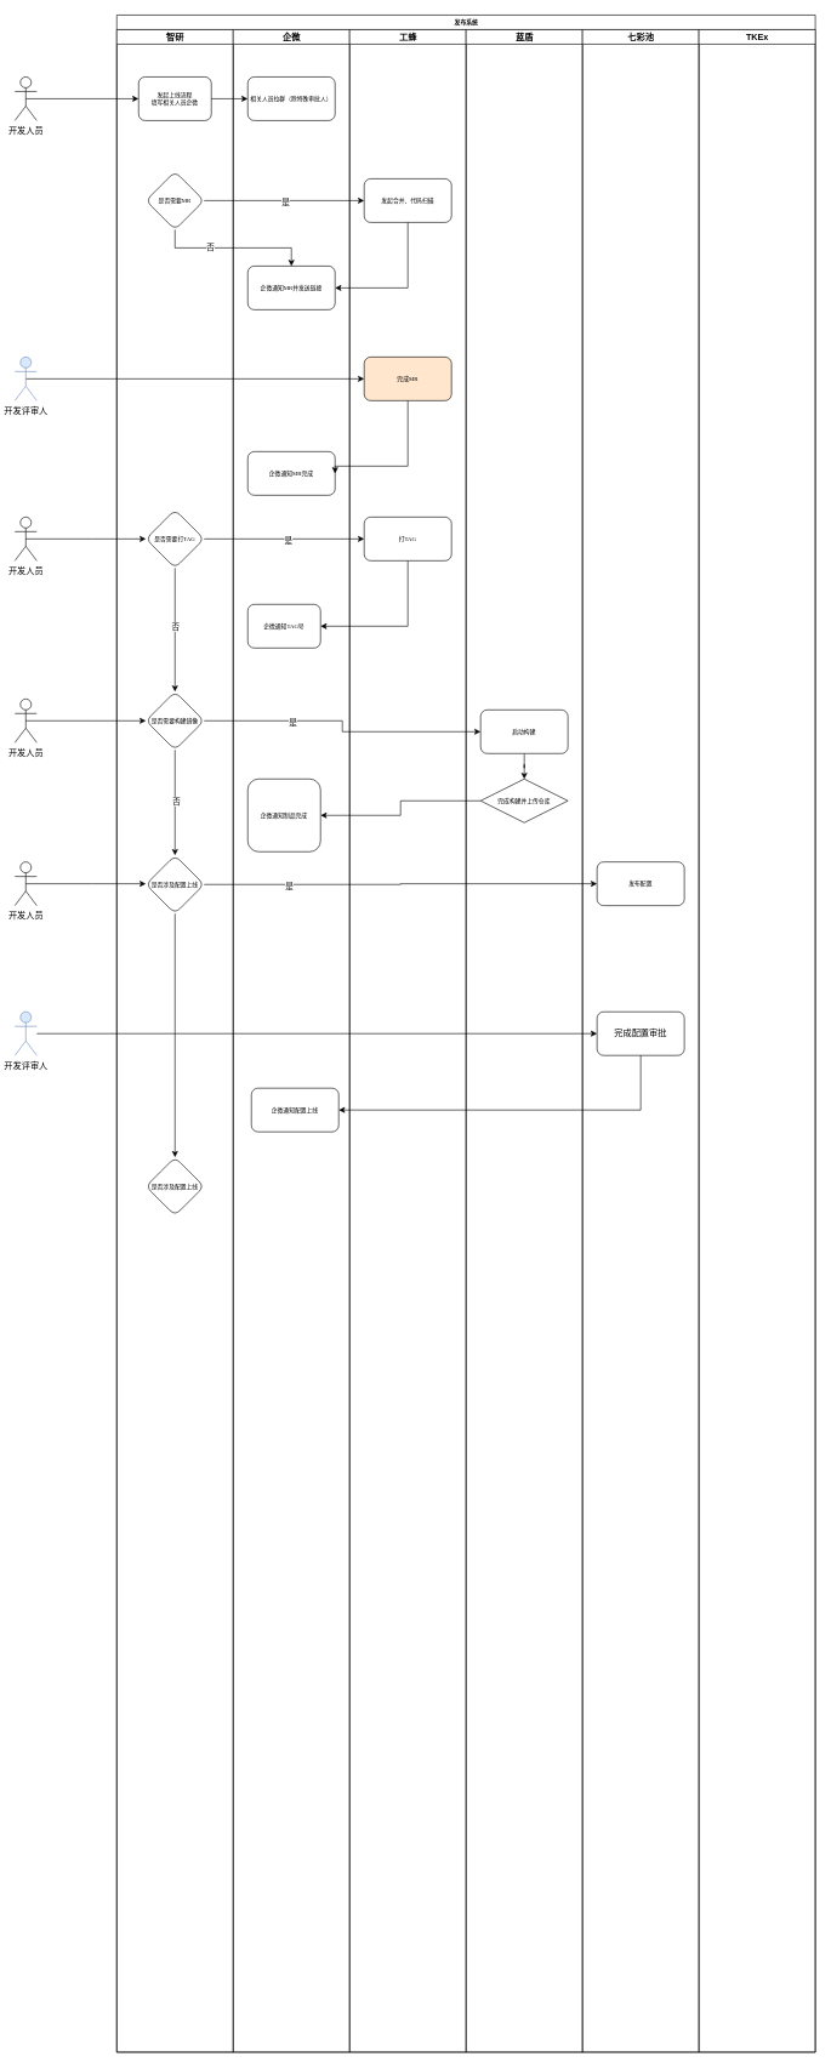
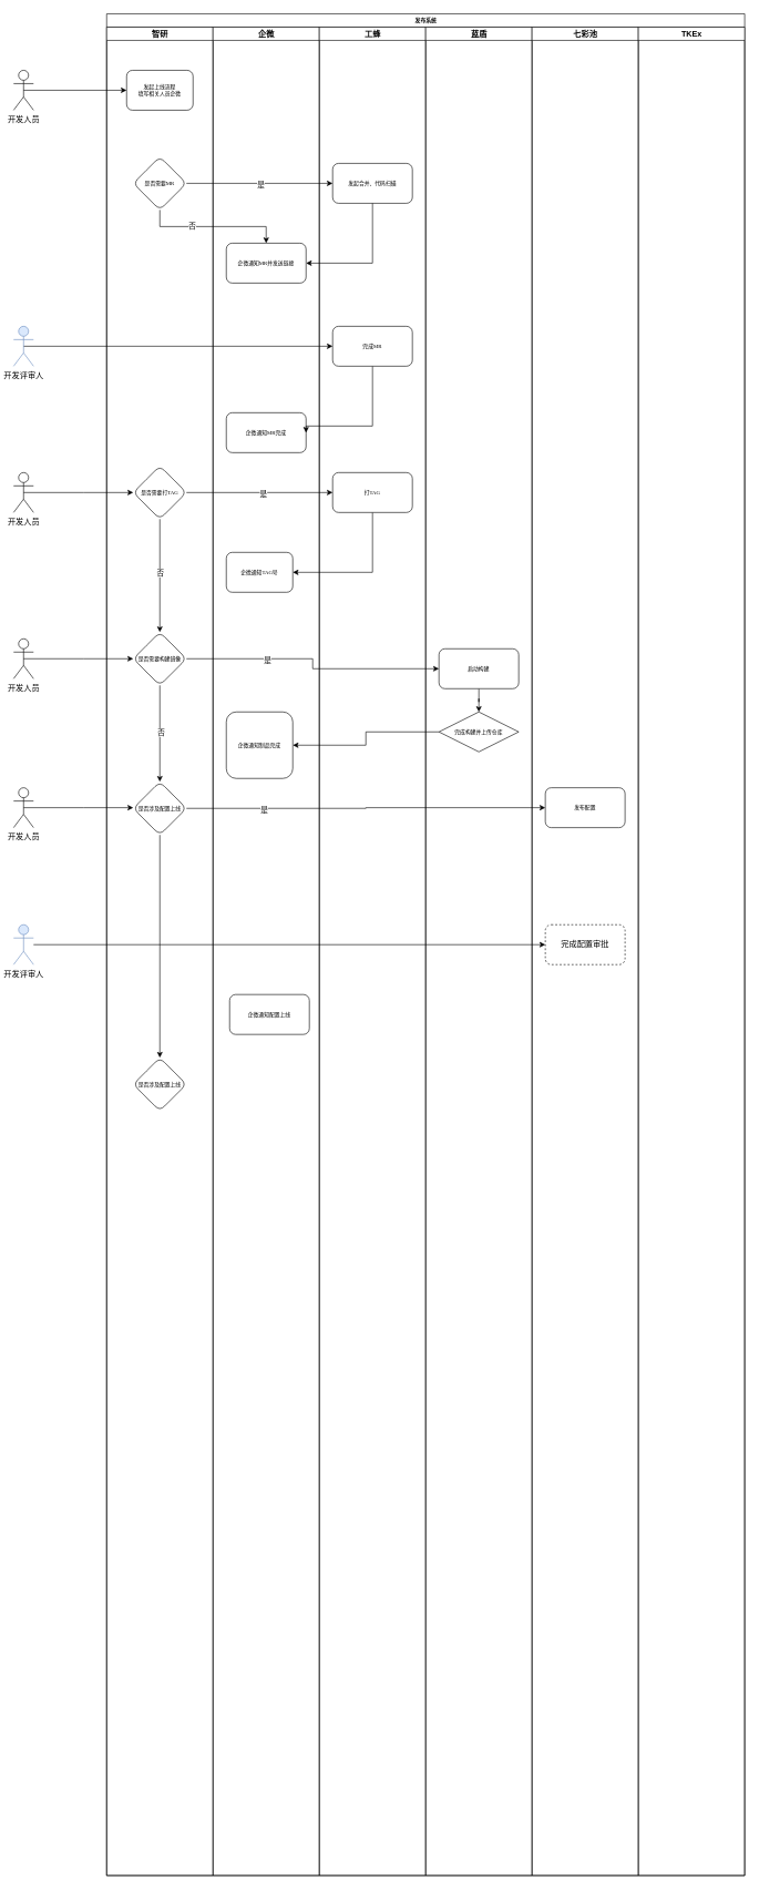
- <mxCell id="37" value="" style="edgeStyle=orthogonalEdgeStyle;rounded=0;orthogonalLoop=1;jettySize=auto;html=1;" edge="1" parent="2" source="4" target="17"><mxGeometry relative="1" as="geometry" /></mxCell>
- <mxCell id="17" value="相关人员拉群（除特殊审批人）" style="whiteSpace=wrap;html=1;fontSize=8;fontFamily=Verdana;rounded=1;shadow=0;labelBackgroundColor=none;strokeWidth=1;" vertex="1" parent="16"><mxGeometry x="20" y="65" width="120" height="60" as="geometry" /></mxCell>
- <mxCell id="27" value="完成MR" style="whiteSpace=wrap;html=1;fontSize=8;fontFamily=Verdana;rounded=1;shadow=0;labelBackgroundColor=none;strokeWidth=1;fillColor=#ffe6cc;" vertex="1" parent="25"><mxGeometry x="20" y="450" width="120" height="60" as="geometry" /></mxCell>
+ <mxCell id="27" value="完成MR" style="whiteSpace=wrap;html=1;fontSize=8;fontFamily=Verdana;rounded=1;shadow=0;labelBackgroundColor=none;strokeWidth=1;" vertex="1" parent="25"><mxGeometry x="20" y="450" width="120" height="60" as="geometry" /></mxCell>
- <mxCell id="35" value="完成配置审批" style="rounded=1;whiteSpace=wrap;html=1;verticalAlign=middle;align=center;" vertex="1" parent="33"><mxGeometry x="20" y="1350" width="120" height="60" as="geometry" /></mxCell>
+ <mxCell id="35" value="完成配置审批" style="rounded=1;whiteSpace=wrap;html=1;verticalAlign=middle;align=center;dashed=1;" vertex="1" parent="33"><mxGeometry x="20" y="1350" width="120" height="60" as="geometry" /></mxCell>
- <mxCell id="48" style="edgeStyle=orthogonalEdgeStyle;rounded=0;orthogonalLoop=1;jettySize=auto;html=1;exitX=0.5;exitY=1;exitDx=0;exitDy=0;entryX=1;entryY=0.5;entryDx=0;entryDy=0;" edge="1" parent="2" source="35" target="24"><mxGeometry relative="1" as="geometry" /></mxCell>
